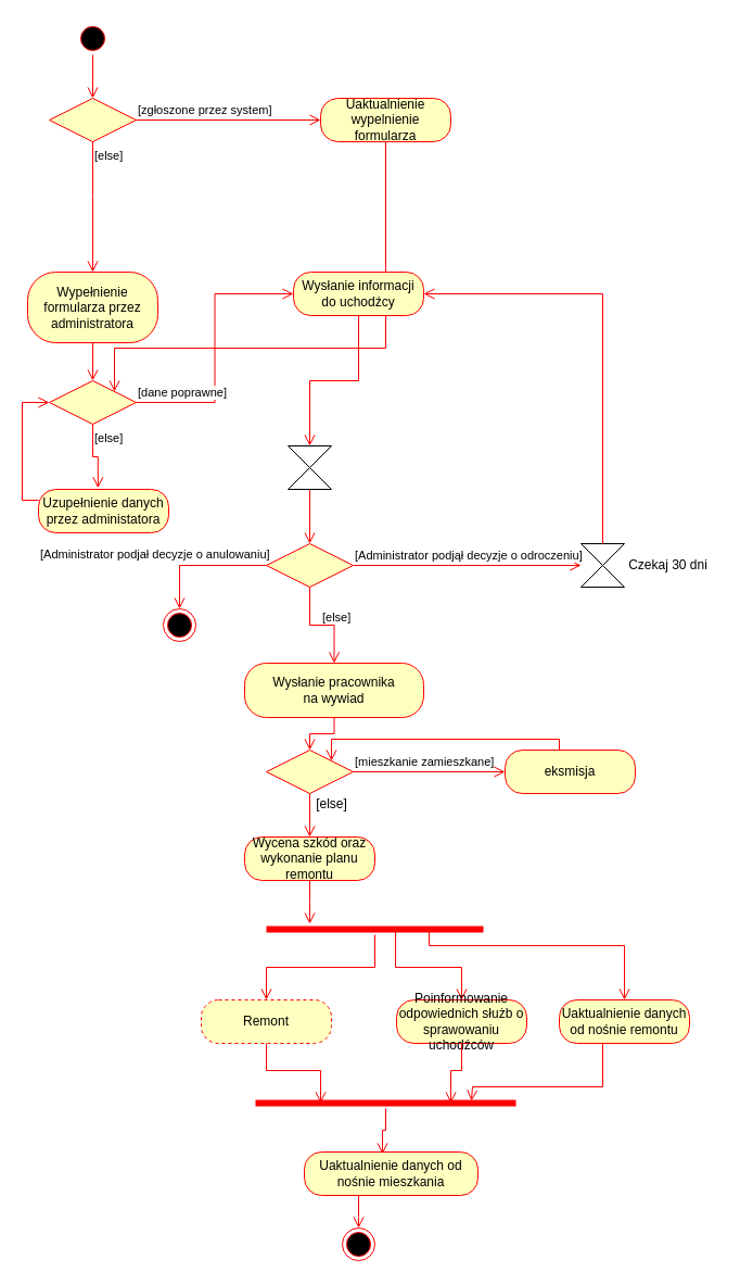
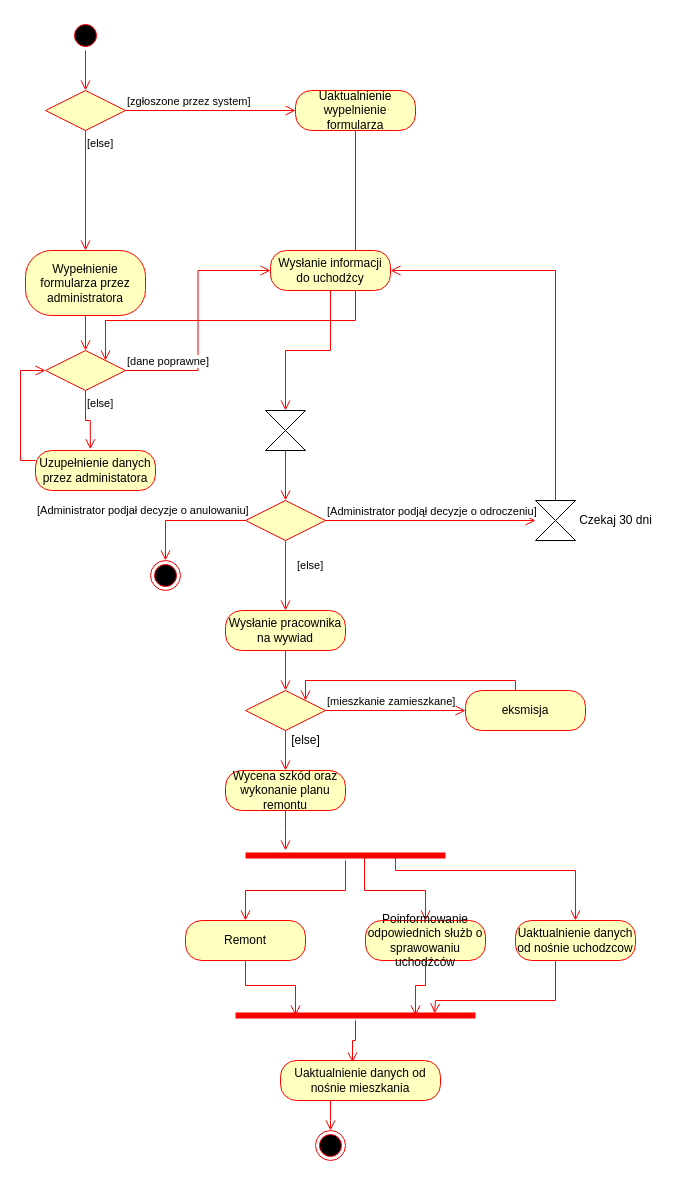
- <mxCell id="20" value="&lt;div&gt;Wysłanie pracownika&lt;/div&gt;&lt;div&gt;na wywiad&lt;br&gt;&lt;/div&gt;" style="rounded=1;whiteSpace=wrap;html=1;arcSize=40;fontColor=#000000;fillColor=#ffffc0;strokeColor=#ff0000;" parent="1" vertex="1"><mxGeometry x="225" y="610" width="165" height="50" as="geometry" /></mxCell>
+ <mxCell id="20" value="&lt;div&gt;Wysłanie pracownika&lt;/div&gt;&lt;div&gt;na wywiad&lt;br&gt;&lt;/div&gt;" style="rounded=1;whiteSpace=wrap;html=1;arcSize=40;fontColor=#000000;fillColor=#ffffc0;strokeColor=#ff0000;" parent="1" vertex="1"><mxGeometry x="225" y="610" width="120" height="40" as="geometry" /></mxCell>
- <mxCell id="32" value="Remont" style="rounded=1;whiteSpace=wrap;html=1;arcSize=40;fontColor=#000000;fillColor=#ffffc0;strokeColor=#ff0000;dashed=1;" parent="1" vertex="1"><mxGeometry x="185" y="920" width="120" height="40" as="geometry" /></mxCell>
+ <mxCell id="32" value="Remont" style="rounded=1;whiteSpace=wrap;html=1;arcSize=40;fontColor=#000000;fillColor=#ffffc0;strokeColor=#ff0000;" parent="1" vertex="1"><mxGeometry x="185" y="920" width="120" height="40" as="geometry" /></mxCell>
- <mxCell id="41" value="Uaktualnienie danych od nośnie remontu" style="rounded=1;whiteSpace=wrap;html=1;arcSize=40;fontColor=#000000;fillColor=#ffffc0;strokeColor=#ff0000;" parent="1" vertex="1"><mxGeometry x="515" y="920" width="120" height="40" as="geometry" /></mxCell>
+ <mxCell id="41" value="Uaktualnienie danych od nośnie uchodzcow" style="rounded=1;whiteSpace=wrap;html=1;arcSize=40;fontColor=#000000;fillColor=#ffffc0;strokeColor=#ff0000;" parent="1" vertex="1"><mxGeometry x="515" y="920" width="120" height="40" as="geometry" /></mxCell>
